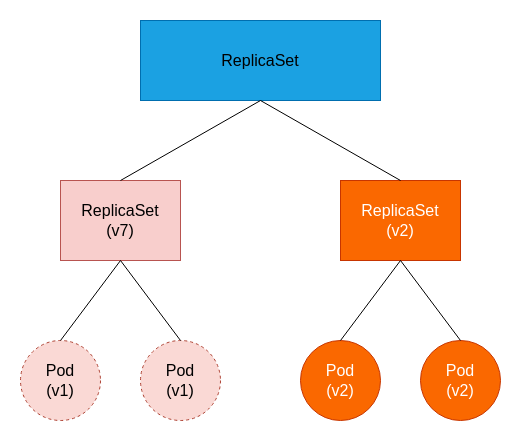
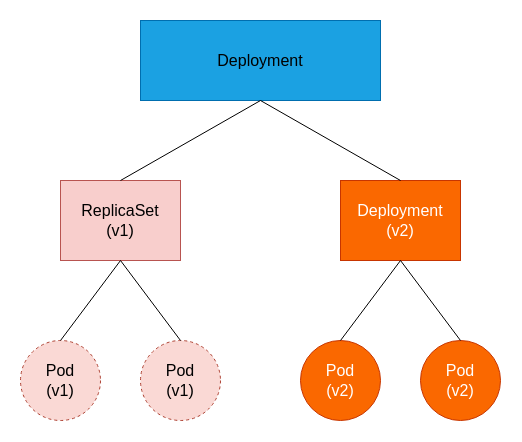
- <mxCell id="4" value="&lt;span style=&quot;font-size: 16px&quot;&gt;ReplicaSet&lt;/span&gt;" style="text;html=1;strokeColor=none;fillColor=none;align=center;verticalAlign=middle;whiteSpace=wrap;rounded=0;" vertex="1" parent="1"><mxGeometry x="140" y="20" width="240" height="80" as="geometry" /></mxCell>
+ <mxCell id="4" value="&lt;span style=&quot;font-size: 16px&quot;&gt;Deployment&lt;/span&gt;" style="text;html=1;strokeColor=none;fillColor=none;align=center;verticalAlign=middle;whiteSpace=wrap;rounded=0;" vertex="1" parent="1"><mxGeometry x="140" y="20" width="240" height="80" as="geometry" /></mxCell>
- <mxCell id="5" value="&lt;span style=&quot;font-size: 16px&quot;&gt;ReplicaSet&lt;br&gt;(v7)&lt;br&gt;&lt;/span&gt;" style="text;html=1;fillColor=none;align=center;verticalAlign=middle;whiteSpace=wrap;rounded=0;strokeWidth=1;" vertex="1" parent="1"><mxGeometry x="60" y="180" width="120" height="80" as="geometry" /></mxCell>
+ <mxCell id="5" value="&lt;span style=&quot;font-size: 16px&quot;&gt;ReplicaSet&lt;br&gt;(v1)&lt;br&gt;&lt;/span&gt;" style="text;html=1;fillColor=none;align=center;verticalAlign=middle;whiteSpace=wrap;rounded=0;strokeWidth=1;" vertex="1" parent="1"><mxGeometry x="60" y="180" width="120" height="80" as="geometry" /></mxCell>
- <mxCell id="7" value="&lt;span style=&quot;font-size: 16px&quot;&gt;ReplicaSet&lt;br&gt;(v2)&lt;br&gt;&lt;/span&gt;" style="text;html=1;strokeColor=#C73500;fillColor=#fa6800;align=center;verticalAlign=middle;whiteSpace=wrap;rounded=0;fontColor=#ffffff;" vertex="1" parent="1"><mxGeometry x="340" y="180" width="120" height="80" as="geometry" /></mxCell>
+ <mxCell id="7" value="&lt;span style=&quot;font-size: 16px&quot;&gt;Deployment&lt;br&gt;(v2)&lt;br&gt;&lt;/span&gt;" style="text;html=1;strokeColor=#C73500;fillColor=#fa6800;align=center;verticalAlign=middle;whiteSpace=wrap;rounded=0;fontColor=#ffffff;" vertex="1" parent="1"><mxGeometry x="340" y="180" width="120" height="80" as="geometry" /></mxCell>
